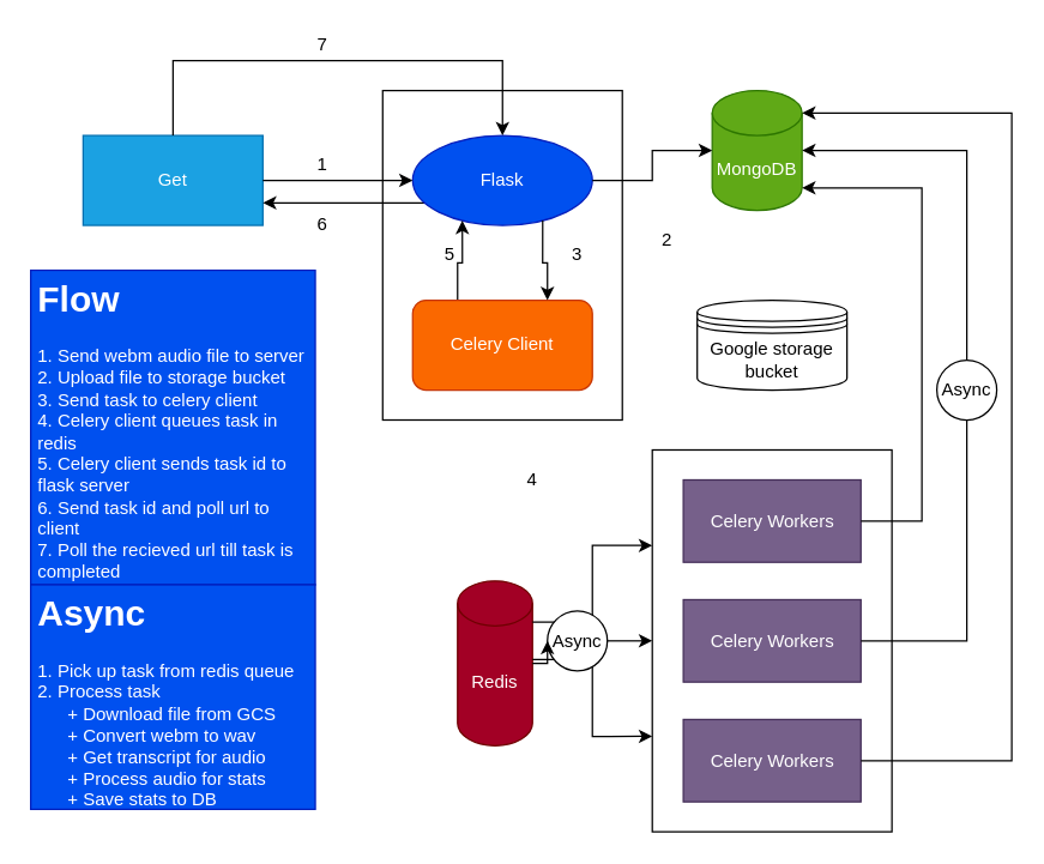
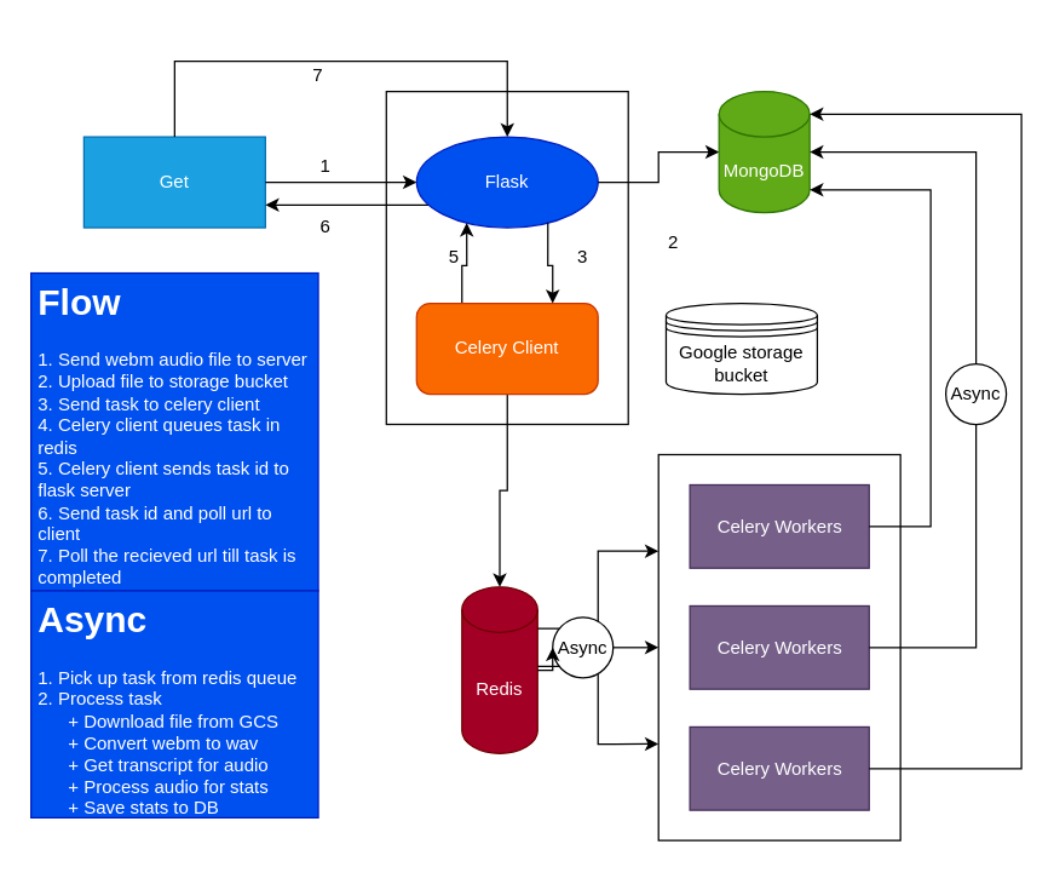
- <mxCell id="20" value="7" style="text;html=1;strokeColor=none;fillColor=none;align=center;verticalAlign=middle;whiteSpace=wrap;rounded=0;" parent="2" vertex="1"><mxGeometry x="175" width="40" height="20" as="geometry" /></mxCell>
+ <mxCell id="20" value="7" style="text;html=1;strokeColor=none;fillColor=none;align=center;verticalAlign=middle;whiteSpace=wrap;rounded=0;" parent="2" vertex="1"><mxGeometry x="170" y="20" width="40" height="20" as="geometry" /></mxCell>
- <mxCell id="36" value="Google storage bucket" style="shape=datastore;whiteSpace=wrap;html=1;" vertex="1" parent="2"><mxGeometry x="445" y="180" width="100" height="60" as="geometry" /></mxCell>
+ <mxCell id="36" value="Google storage bucket" style="shape=datastore;whiteSpace=wrap;html=1;" vertex="1" parent="2"><mxGeometry x="420" y="180" width="100" height="60" as="geometry" /></mxCell>
- <mxCell id="18" value="4" style="text;html=1;strokeColor=none;fillColor=none;align=center;verticalAlign=middle;whiteSpace=wrap;rounded=0;" parent="2" vertex="1"><mxGeometry x="315" y="290" width="40" height="20" as="geometry" /></mxCell>
+ <mxCell id="12" style="edgeStyle=orthogonalEdgeStyle;rounded=0;orthogonalLoop=1;jettySize=auto;html=1;entryX=0.5;entryY=0;entryDx=0;entryDy=0;entryPerimeter=0;" parent="2" source="13" target="5" edge="1"><mxGeometry relative="1" as="geometry" /></mxCell>
